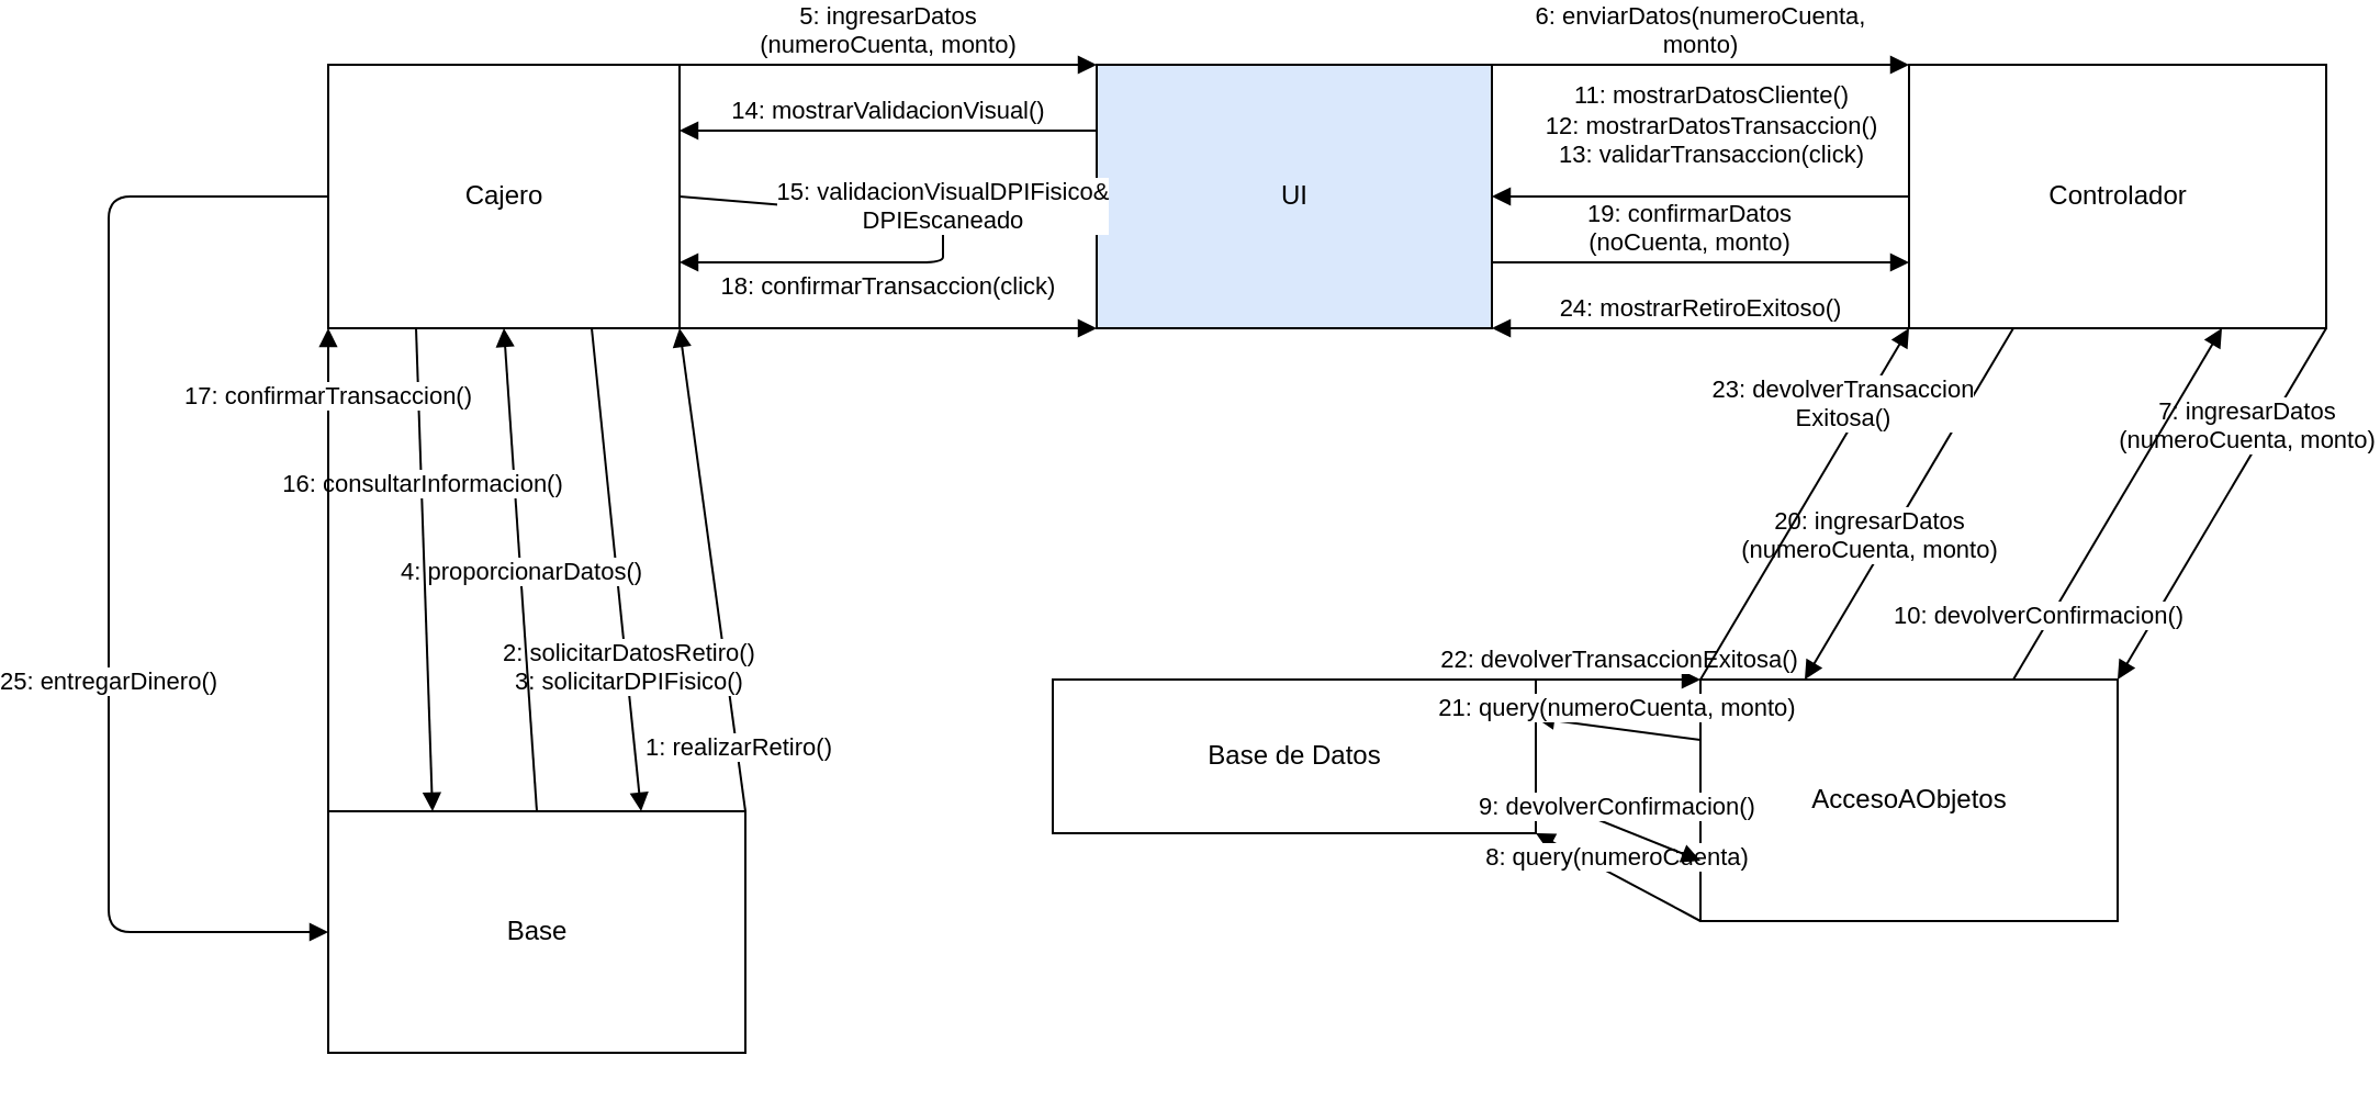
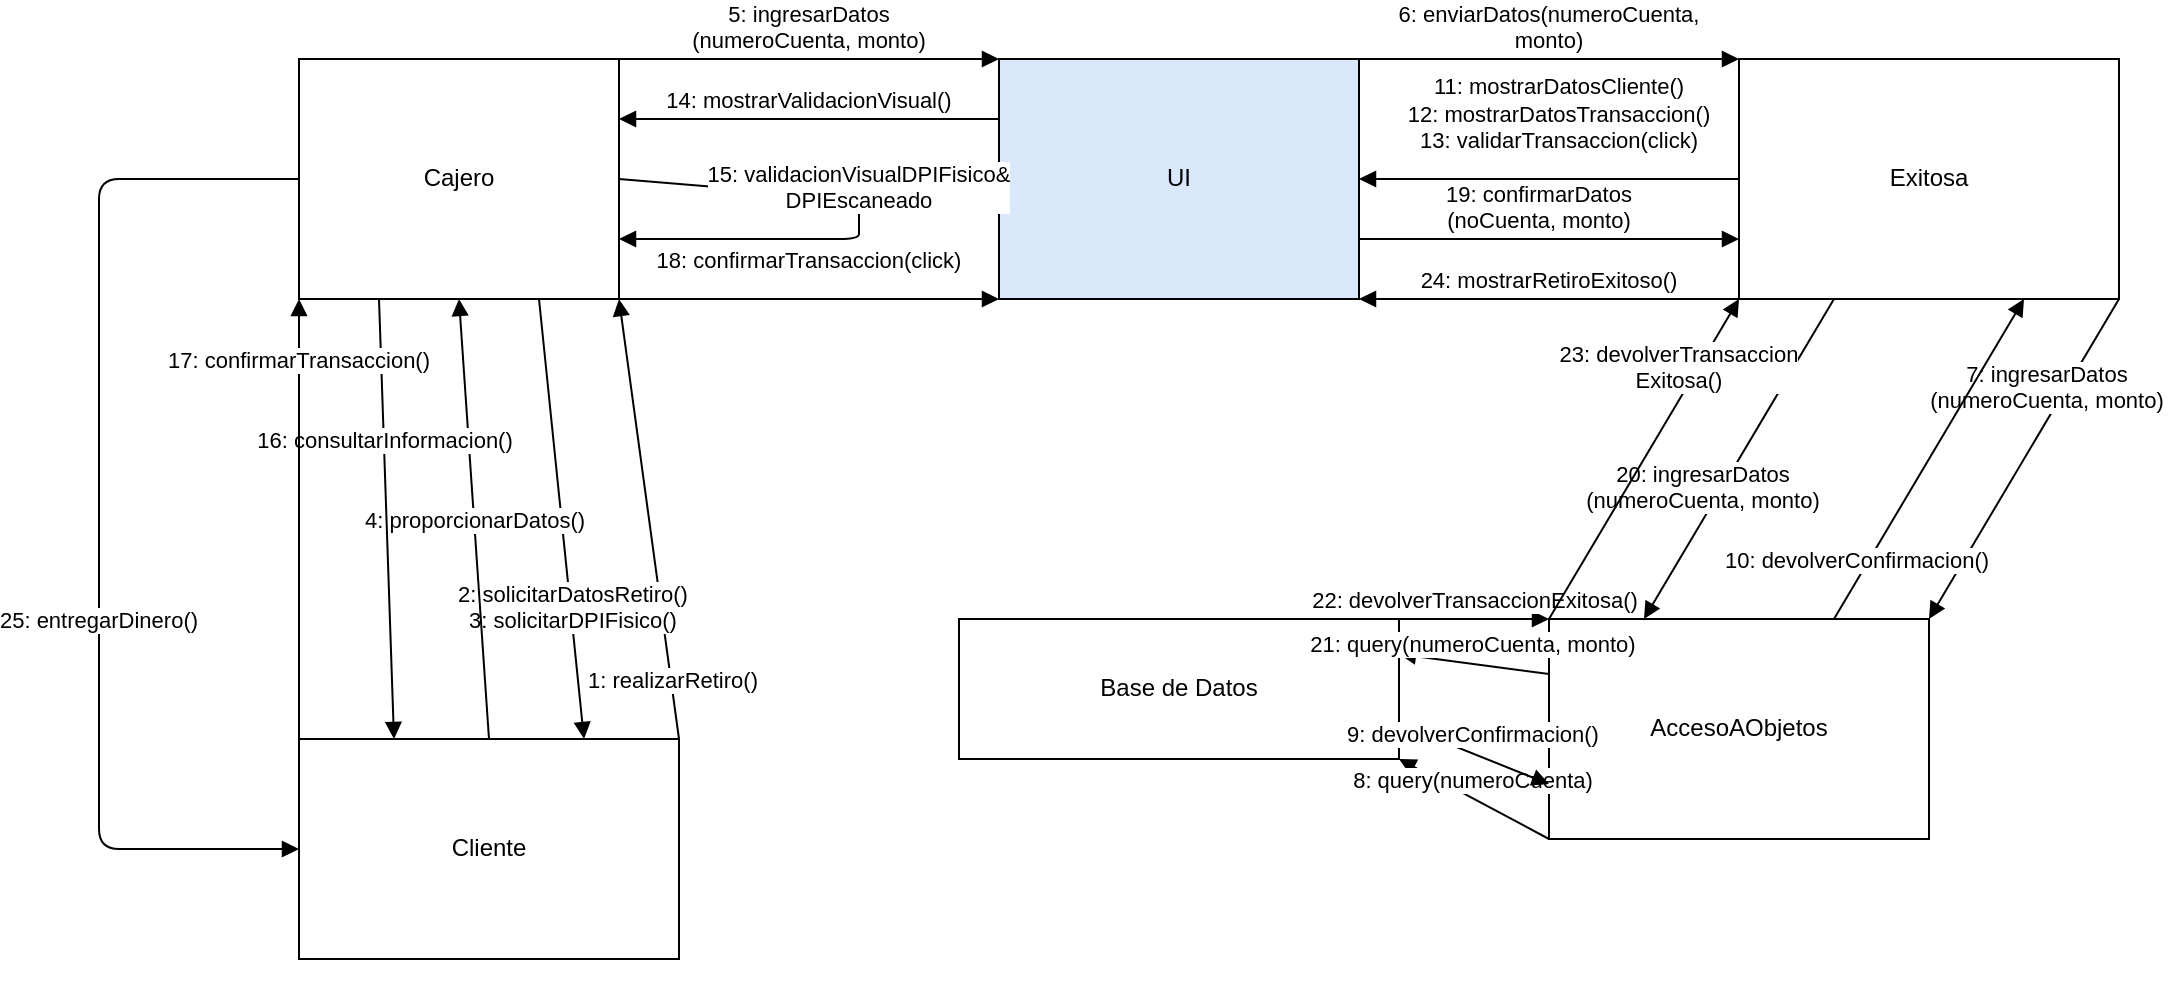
- <mxCell id="4" value="Controlador" style="html=1;" parent="1" vertex="1"><mxGeometry x="840" y="20" width="190" height="120" as="geometry" /></mxCell>
+ <mxCell id="4" value="Exitosa" style="html=1;" parent="1" vertex="1"><mxGeometry x="840" y="20" width="190" height="120" as="geometry" /></mxCell>
- <mxCell id="14" value="Base" style="html=1;" parent="1" vertex="1"><mxGeometry x="120" y="360" width="190" height="110" as="geometry" /></mxCell>
+ <mxCell id="14" value="Cliente" style="html=1;" parent="1" vertex="1"><mxGeometry x="120" y="360" width="190" height="110" as="geometry" /></mxCell>
